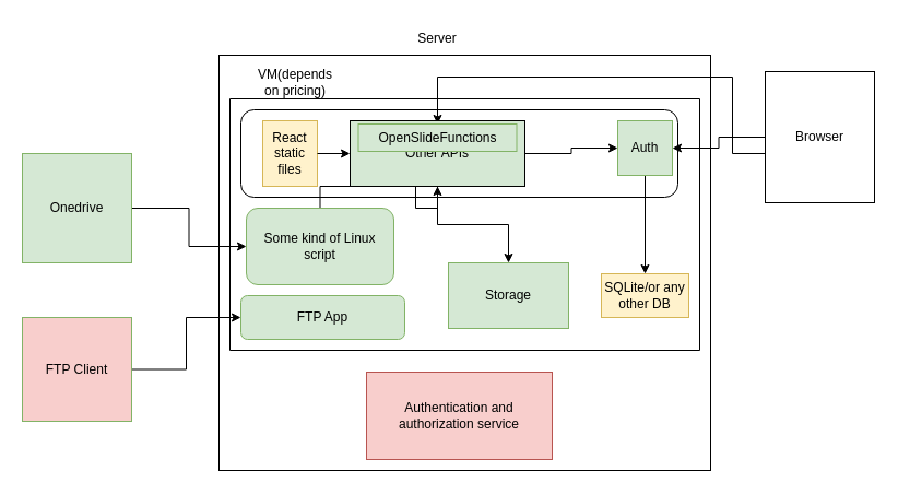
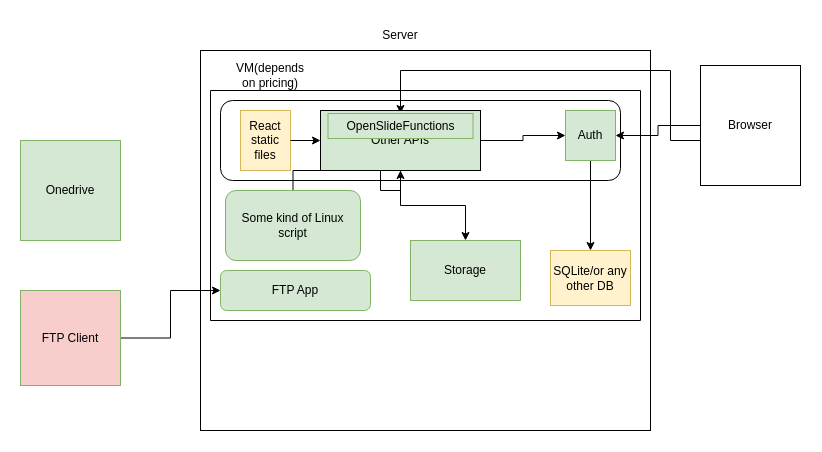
- <mxCell id="20" style="edgeStyle=orthogonalEdgeStyle;rounded=0;orthogonalLoop=1;jettySize=auto;html=1;" edge="1" parent="1" source="21" target="26"><mxGeometry relative="1" as="geometry" /></mxCell>
- <mxCell id="9" value="SQLite/or any other DB" style="rounded=0;whiteSpace=wrap;html=1;fillColor=#fff2cc;strokeColor=#d6b656;" vertex="1" parent="8"><mxGeometry x="340" y="160" width="80" height="40" as="geometry" /></mxCell>
+ <mxCell id="9" value="SQLite/or any other DB" style="rounded=0;whiteSpace=wrap;html=1;fillColor=#fff2cc;strokeColor=#d6b656;" vertex="1" parent="8"><mxGeometry x="340" y="160" width="80" height="55" as="geometry" /></mxCell>
- <mxCell id="7" value="Authentication and authorization service" style="rounded=0;whiteSpace=wrap;html=1;fillColor=#f8cecc;strokeColor=#b85450;" vertex="1" parent="1"><mxGeometry x="335" y="340" width="170" height="80" as="geometry" /></mxCell>
